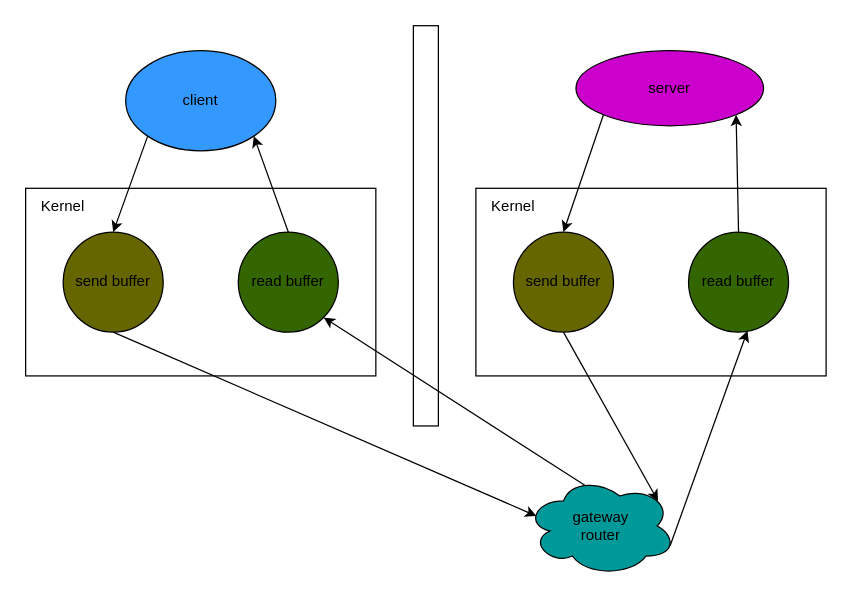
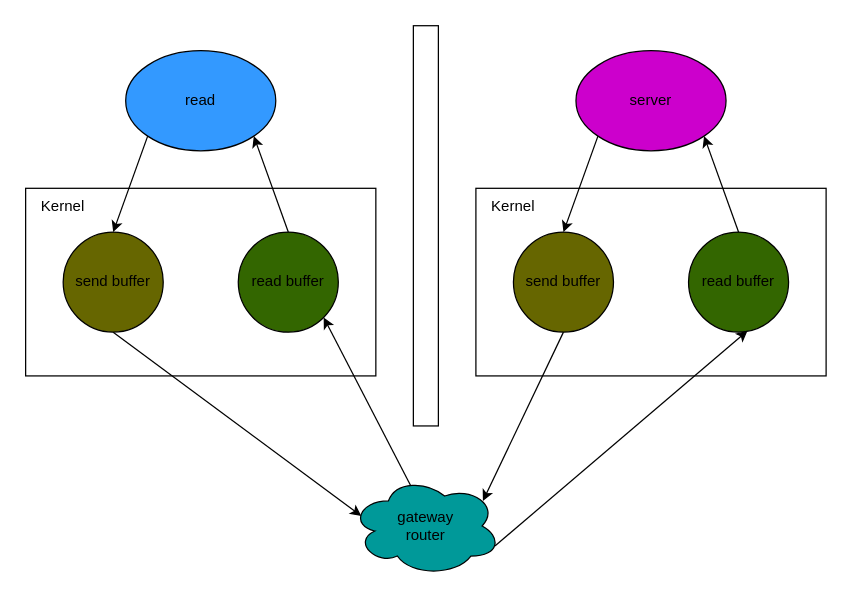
- <mxCell id="11" value="server" style="ellipse;whiteSpace=wrap;html=1;strokeColor=#000000;fillColor=#CC00CC;" parent="1" vertex="1"><mxGeometry x="460" y="40" width="150" height="60" as="geometry" /></mxCell>
+ <mxCell id="11" value="server" style="ellipse;whiteSpace=wrap;html=1;strokeColor=#000000;fillColor=#CC00CC;" parent="1" vertex="1"><mxGeometry x="460" y="40" width="120" height="80" as="geometry" /></mxCell>
- <mxCell id="5" value="client" style="ellipse;whiteSpace=wrap;html=1;strokeColor=#000000;fillColor=#3399FF;" parent="1" vertex="1"><mxGeometry x="100" y="40" width="120" height="80" as="geometry" /></mxCell>
+ <mxCell id="5" value="read" style="ellipse;whiteSpace=wrap;html=1;strokeColor=#000000;fillColor=#3399FF;" parent="1" vertex="1"><mxGeometry x="100" y="40" width="120" height="80" as="geometry" /></mxCell>
- <mxCell id="19" value="gateway&lt;br&gt;router" style="ellipse;shape=cloud;whiteSpace=wrap;html=1;strokeColor=#000000;fillColor=#009999;" parent="1" vertex="1"><mxGeometry x="420" y="380" width="120" height="80" as="geometry" /></mxCell>
+ <mxCell id="19" value="gateway&lt;br&gt;router" style="ellipse;shape=cloud;whiteSpace=wrap;html=1;strokeColor=#000000;fillColor=#009999;" parent="1" vertex="1"><mxGeometry x="280" y="380" width="120" height="80" as="geometry" /></mxCell>
